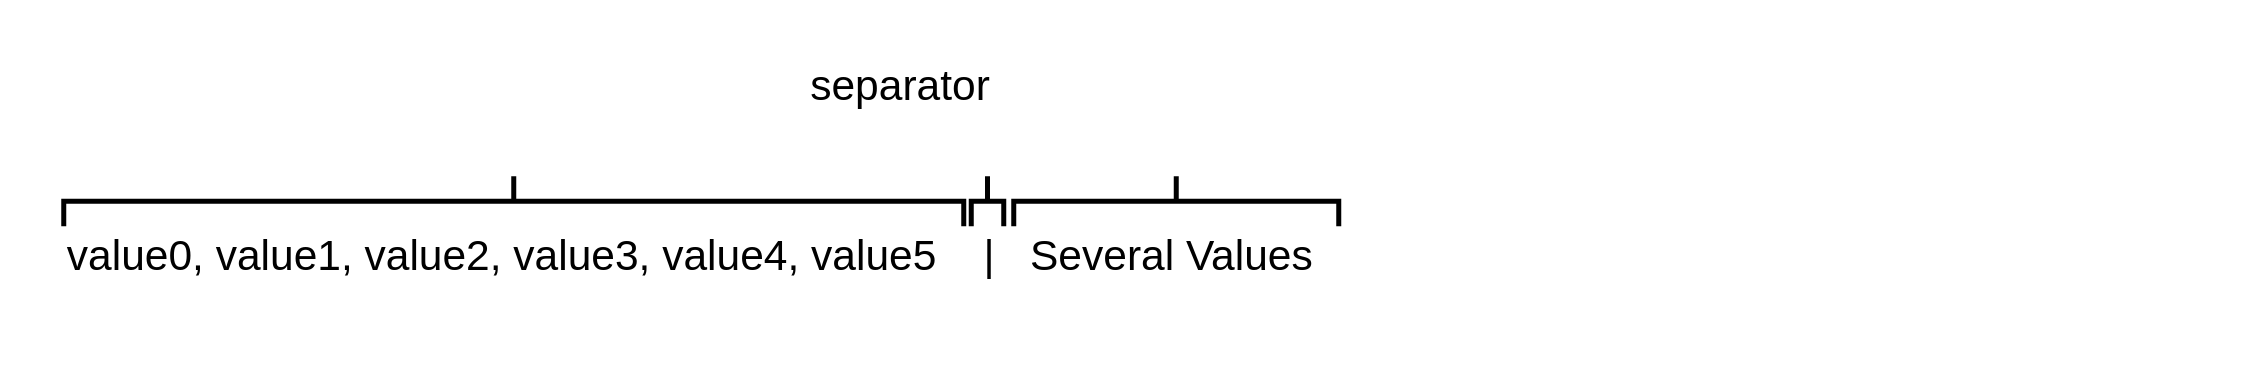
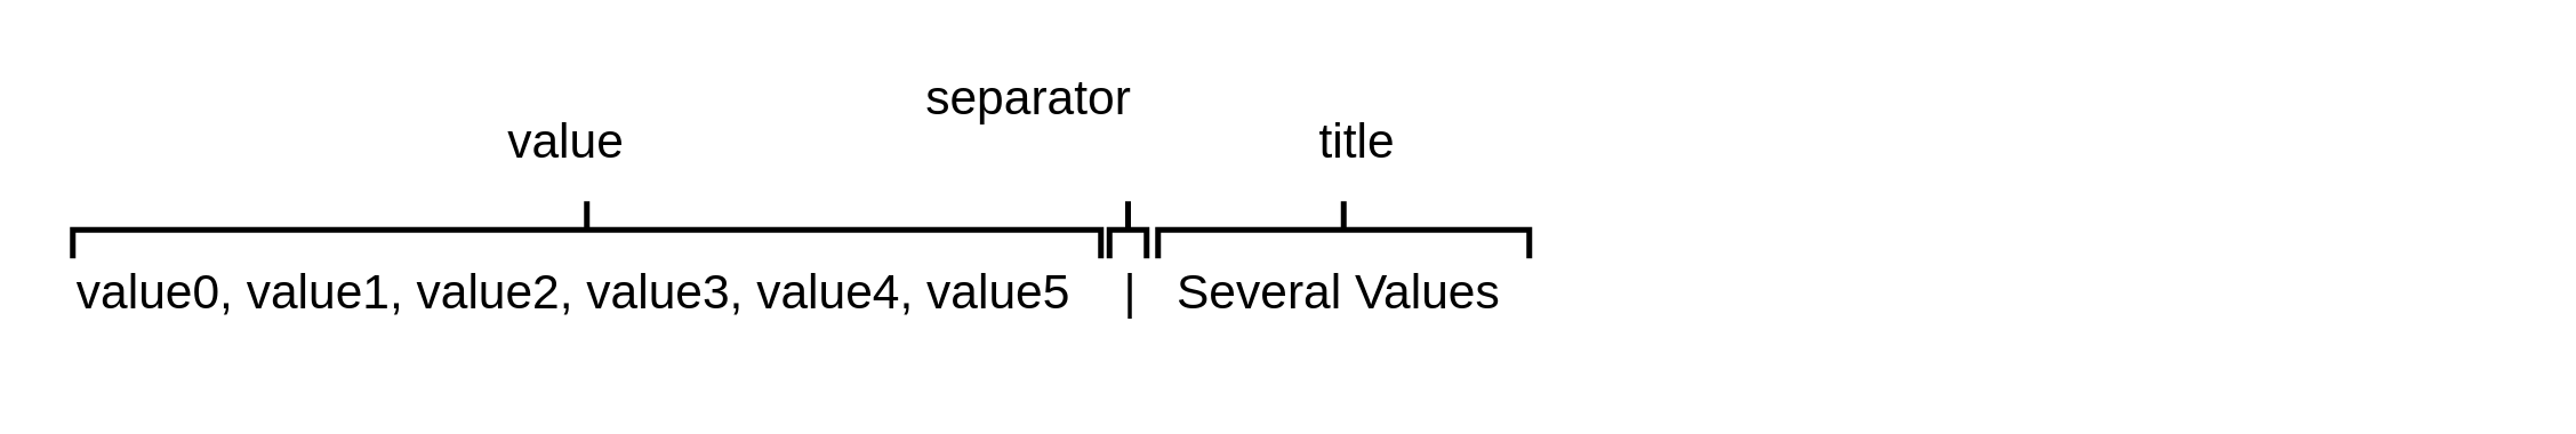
+ <mxCell id="6" value="value" style="text;html=1;align=center;verticalAlign=middle;whiteSpace=wrap;rounded=0;fontSize=17;" parent="1" vertex="1"><mxGeometry x="167.5" y="35" width="60" height="30" as="geometry" /></mxCell>
+ <mxCell id="8" value="title" style="text;html=1;align=center;verticalAlign=middle;whiteSpace=wrap;rounded=0;fontSize=17;" parent="1" vertex="1"><mxGeometry x="445" y="35" width="60" height="30" as="geometry" /></mxCell>
